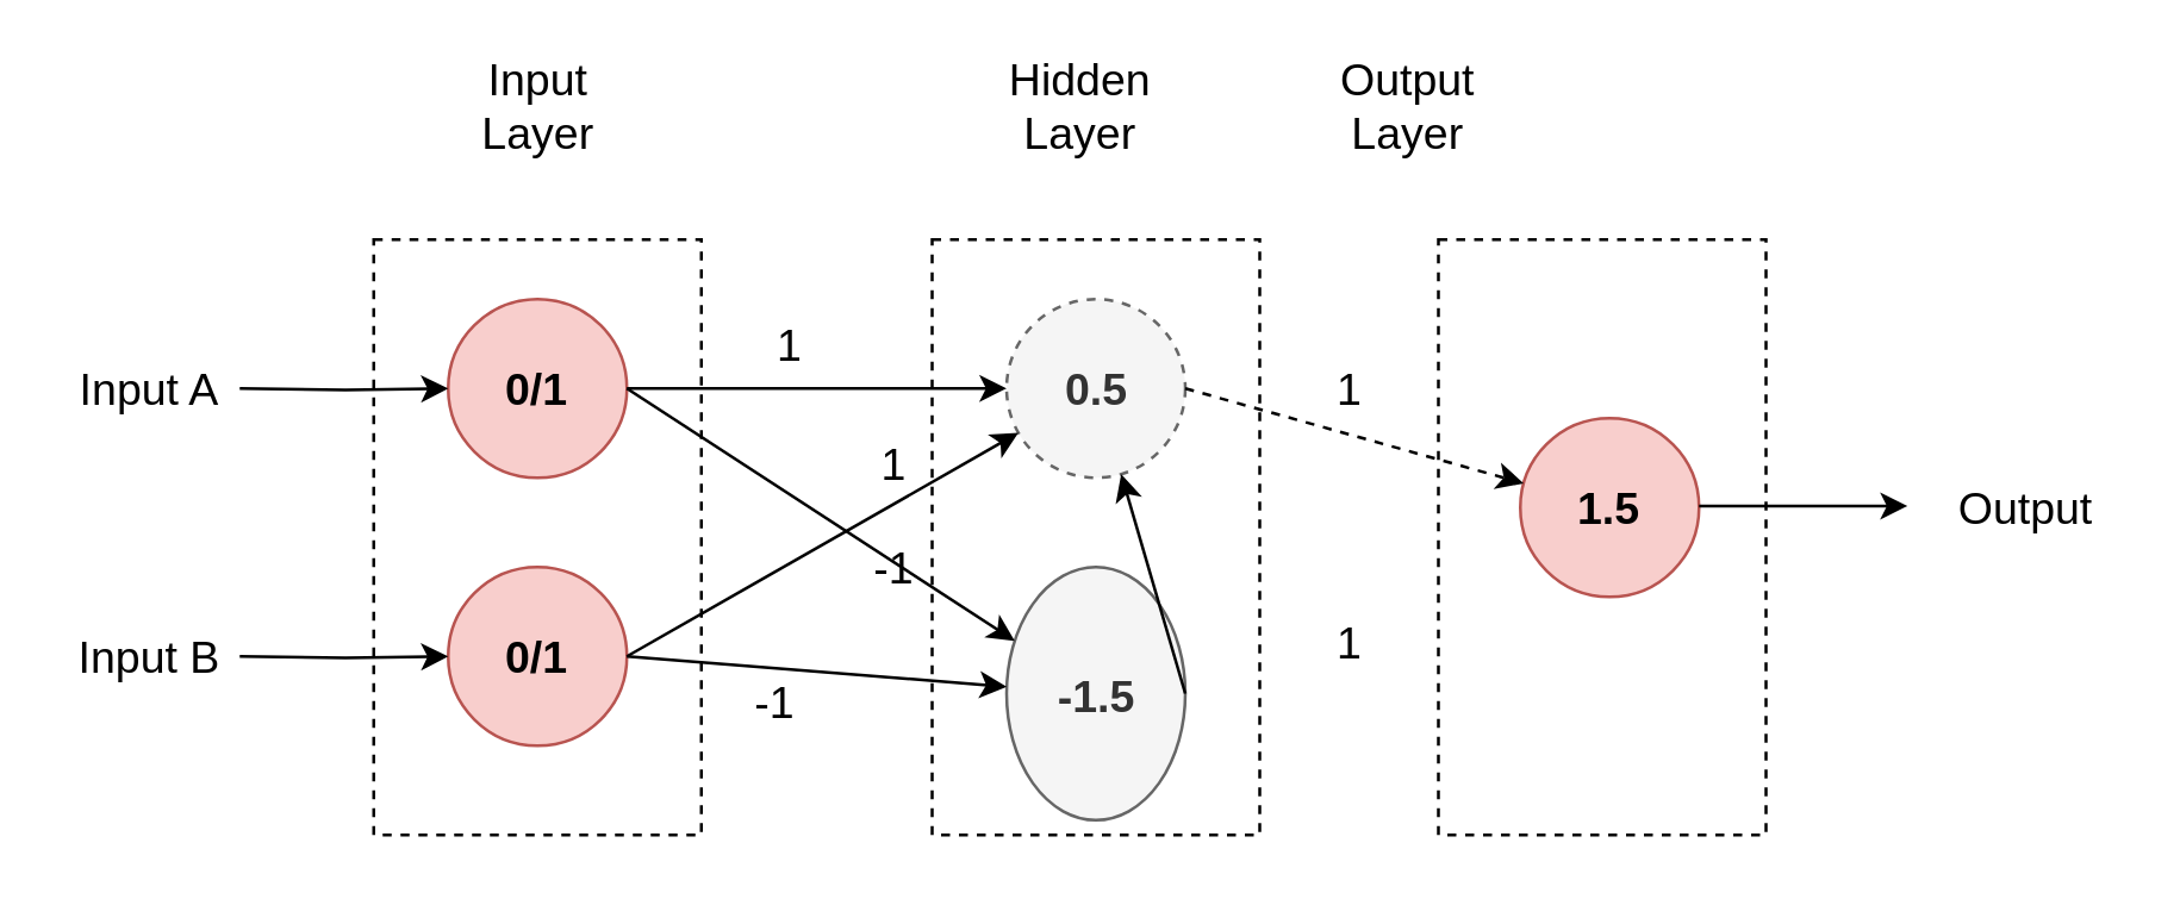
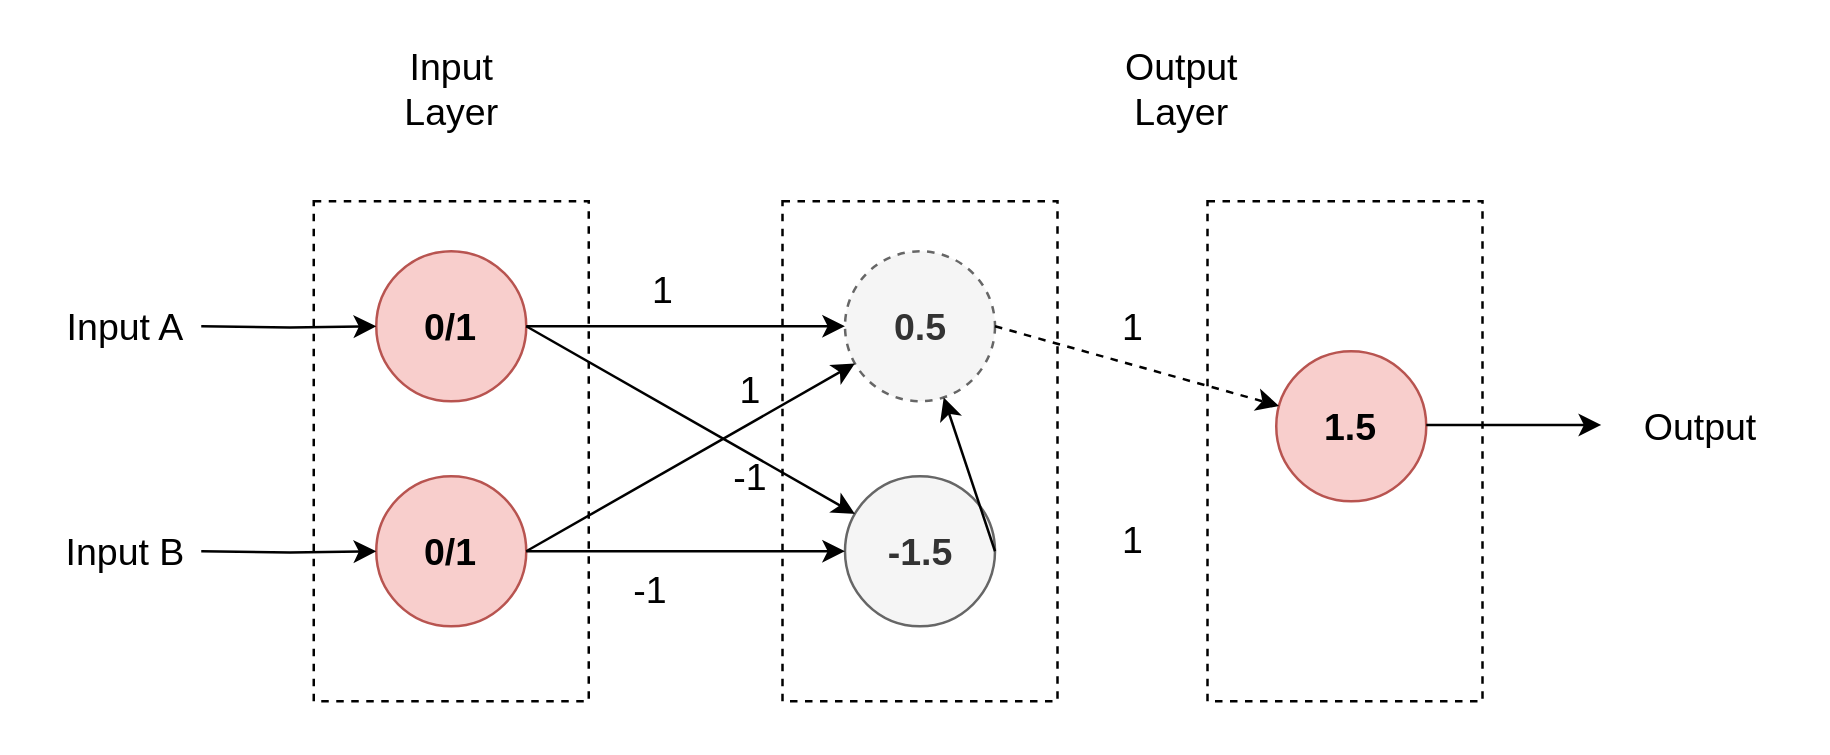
- <mxCell id="21" value="Hidden Layer" style="text;html=1;align=center;verticalAlign=middle;whiteSpace=wrap;rounded=0;fontSize=15;" parent="1" vertex="1"><mxGeometry x="330" y="20" width="65" height="30" as="geometry" /></mxCell>
- <mxCell id="10" value="-1.5" style="ellipse;whiteSpace=wrap;html=1;aspect=fixed;fontSize=15;fillColor=#f5f5f5;strokeColor=#666666;fontStyle=1;fontColor=#333333;" parent="1" vertex="1"><mxGeometry x="337.5" y="190" width="60" height="85" as="geometry" /></mxCell>
+ <mxCell id="10" value="-1.5" style="ellipse;whiteSpace=wrap;html=1;aspect=fixed;fontSize=15;fillColor=#f5f5f5;strokeColor=#666666;fontStyle=1;fontColor=#333333;" parent="1" vertex="1"><mxGeometry x="337.5" y="190" width="60" height="60" as="geometry" /></mxCell>
